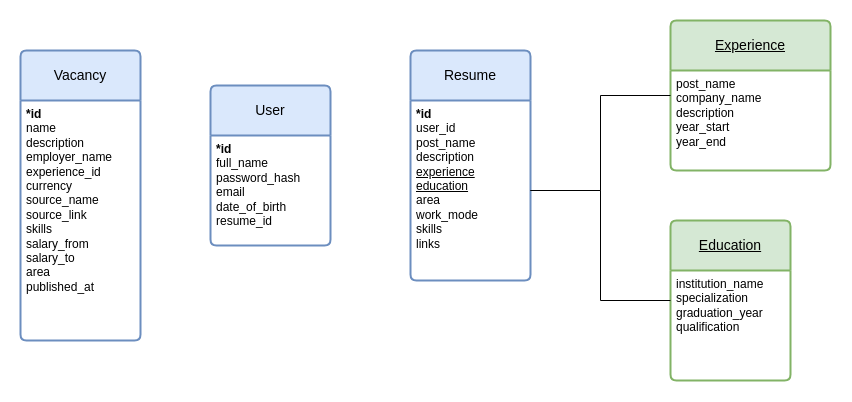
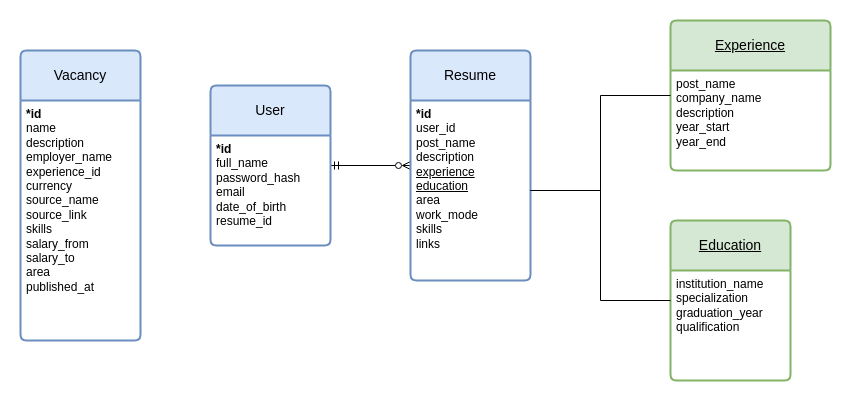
+ <mxCell id="4" style="edgeStyle=orthogonalEdgeStyle;rounded=0;orthogonalLoop=1;jettySize=auto;html=1;endArrow=ERzeroToMany;endFill=0;startArrow=ERmandOne;startFill=0;" edge="1" parent="1" source="5" target="7"><mxGeometry relative="1" as="geometry" /></mxCell>
